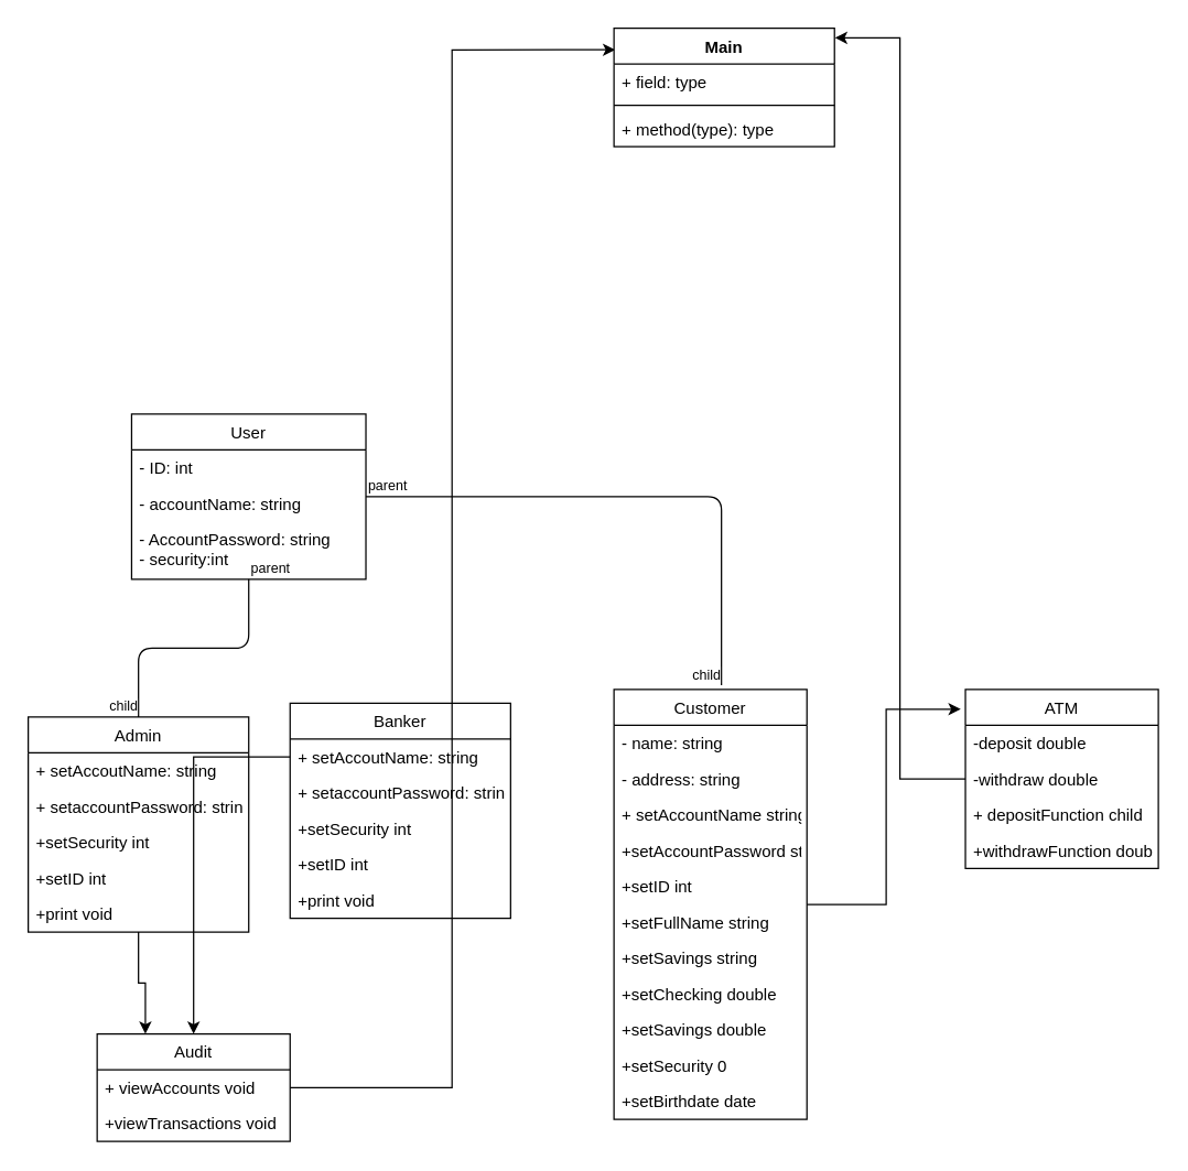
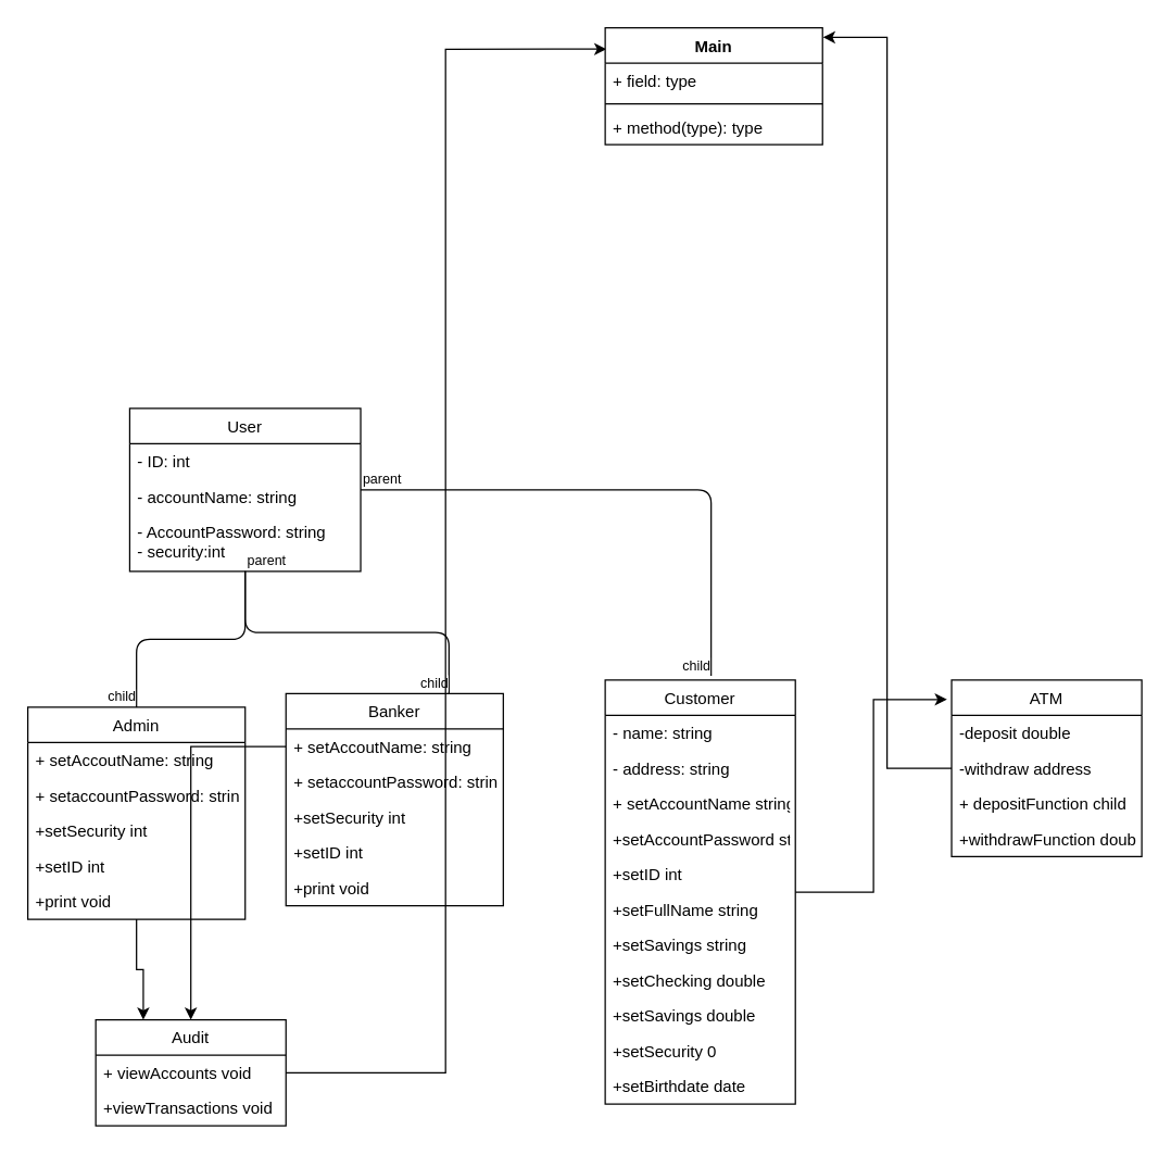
+ <mxCell id="26" value="" style="endArrow=none;html=1;edgeStyle=orthogonalEdgeStyle;entryX=0.75;entryY=0;entryDx=0;entryDy=0;" parent="1" source="2" target="35" edge="1"><mxGeometry relative="1" as="geometry"><mxPoint x="390" y="90" as="sourcePoint" /><mxPoint x="440" y="234" as="targetPoint" /></mxGeometry></mxCell>
+ <mxCell id="27" value="parent" style="resizable=0;html=1;align=left;verticalAlign=bottom;labelBackgroundColor=#ffffff;fontSize=10;" parent="26" connectable="0" vertex="1"><mxGeometry x="-1" relative="1" as="geometry" /></mxCell>
+ <mxCell id="28" value="child" style="resizable=0;html=1;align=right;verticalAlign=bottom;labelBackgroundColor=#ffffff;fontSize=10;" parent="26" connectable="0" vertex="1"><mxGeometry x="1" relative="1" as="geometry" /></mxCell>
- <mxCell id="44" value="-withdraw double" style="text;strokeColor=none;fillColor=none;align=left;verticalAlign=top;spacingLeft=4;spacingRight=4;overflow=hidden;rotatable=0;points=[[0,0.5],[1,0.5]];portConstraint=eastwest;" vertex="1" parent="42"><mxGeometry y="52" width="140" height="26" as="geometry" /></mxCell>
+ <mxCell id="44" value="-withdraw address" style="text;strokeColor=none;fillColor=none;align=left;verticalAlign=top;spacingLeft=4;spacingRight=4;overflow=hidden;rotatable=0;points=[[0,0.5],[1,0.5]];portConstraint=eastwest;" vertex="1" parent="42"><mxGeometry y="52" width="140" height="26" as="geometry" /></mxCell>
